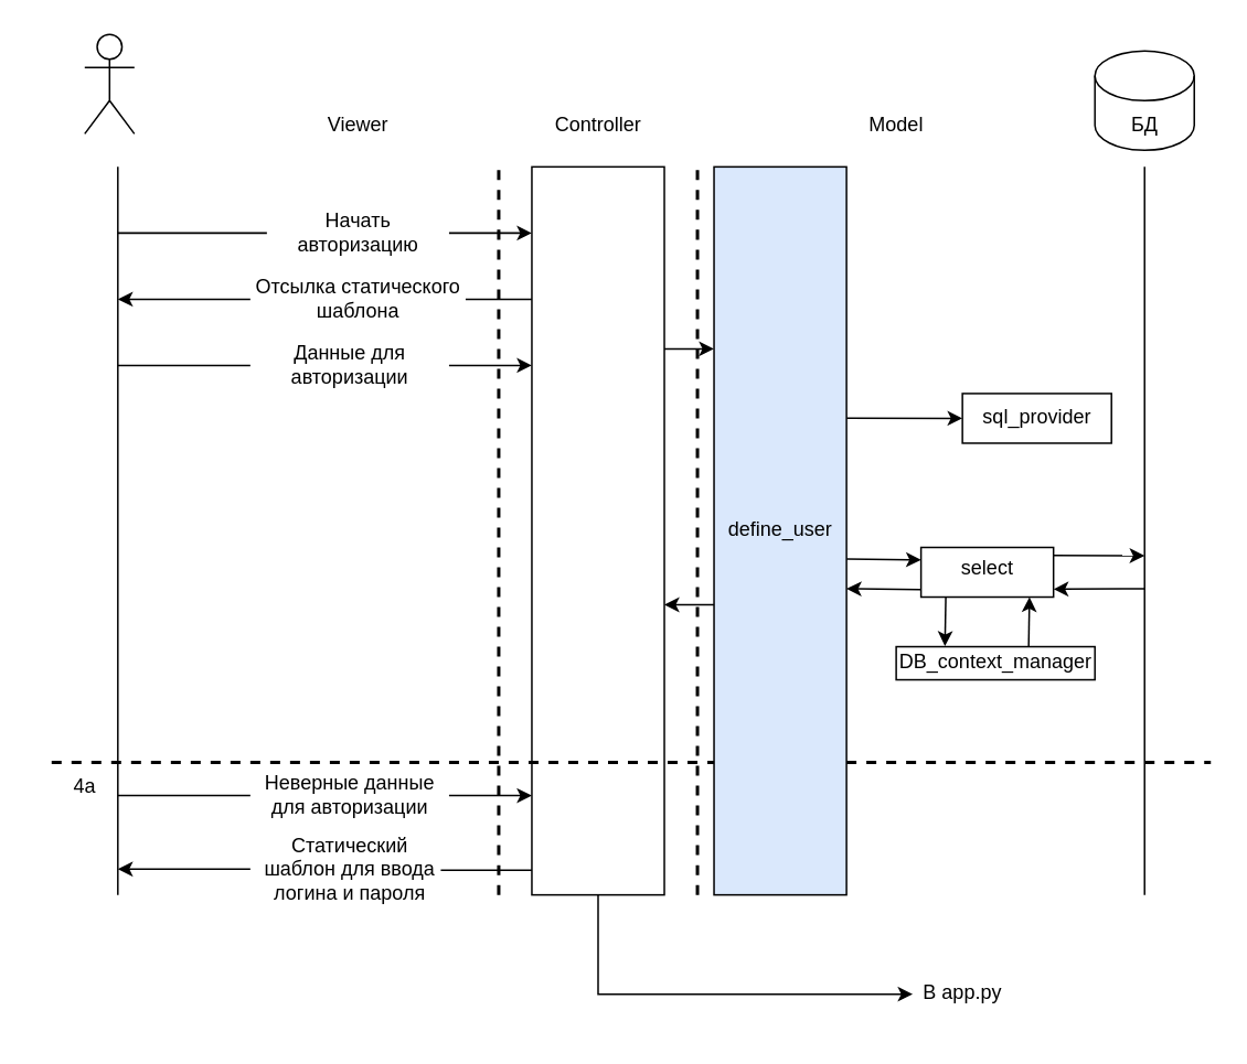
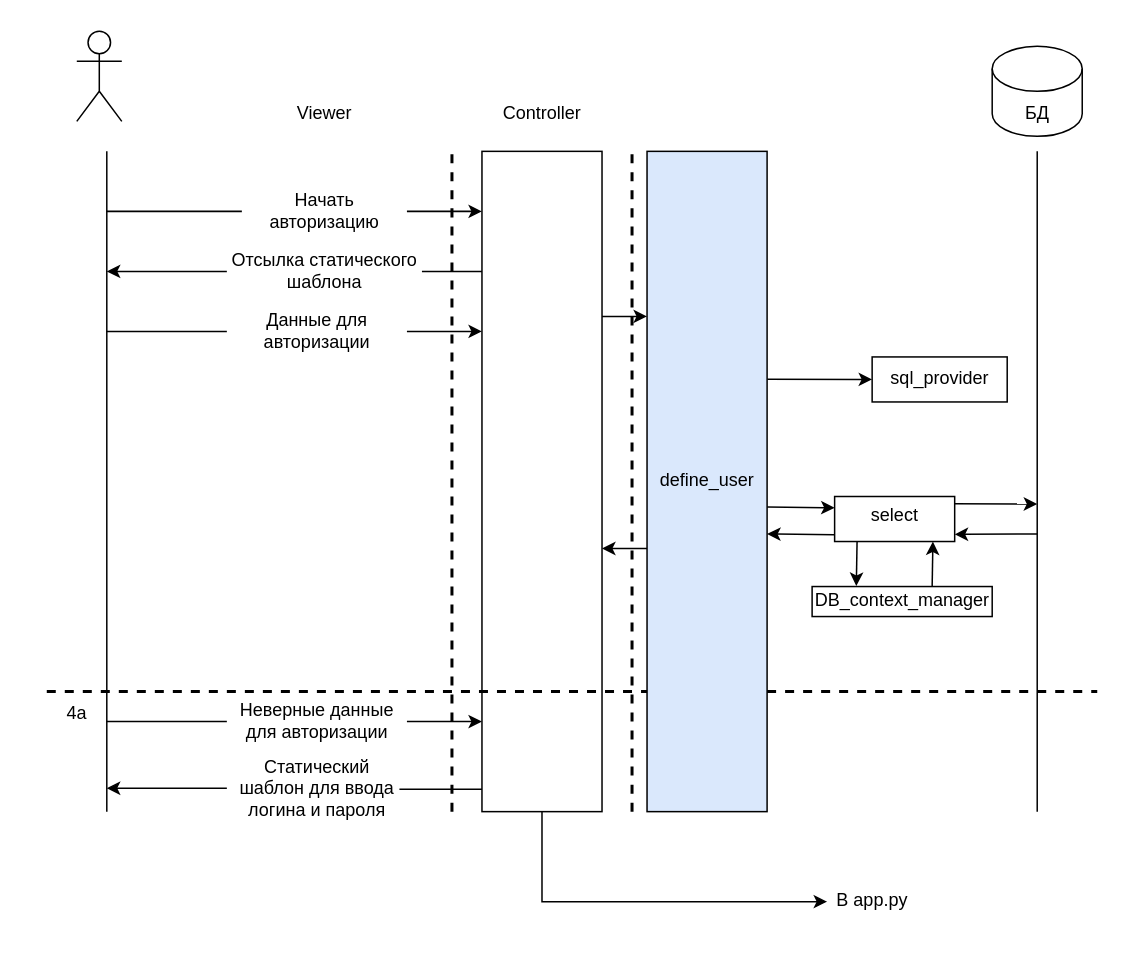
- <mxCell id="6" value="Model" style="text;html=1;strokeColor=none;fillColor=none;align=center;verticalAlign=middle;whiteSpace=wrap;rounded=0;" parent="1" vertex="1"><mxGeometry x="510.667" y="60.333" width="60" height="30" as="geometry" /></mxCell>
